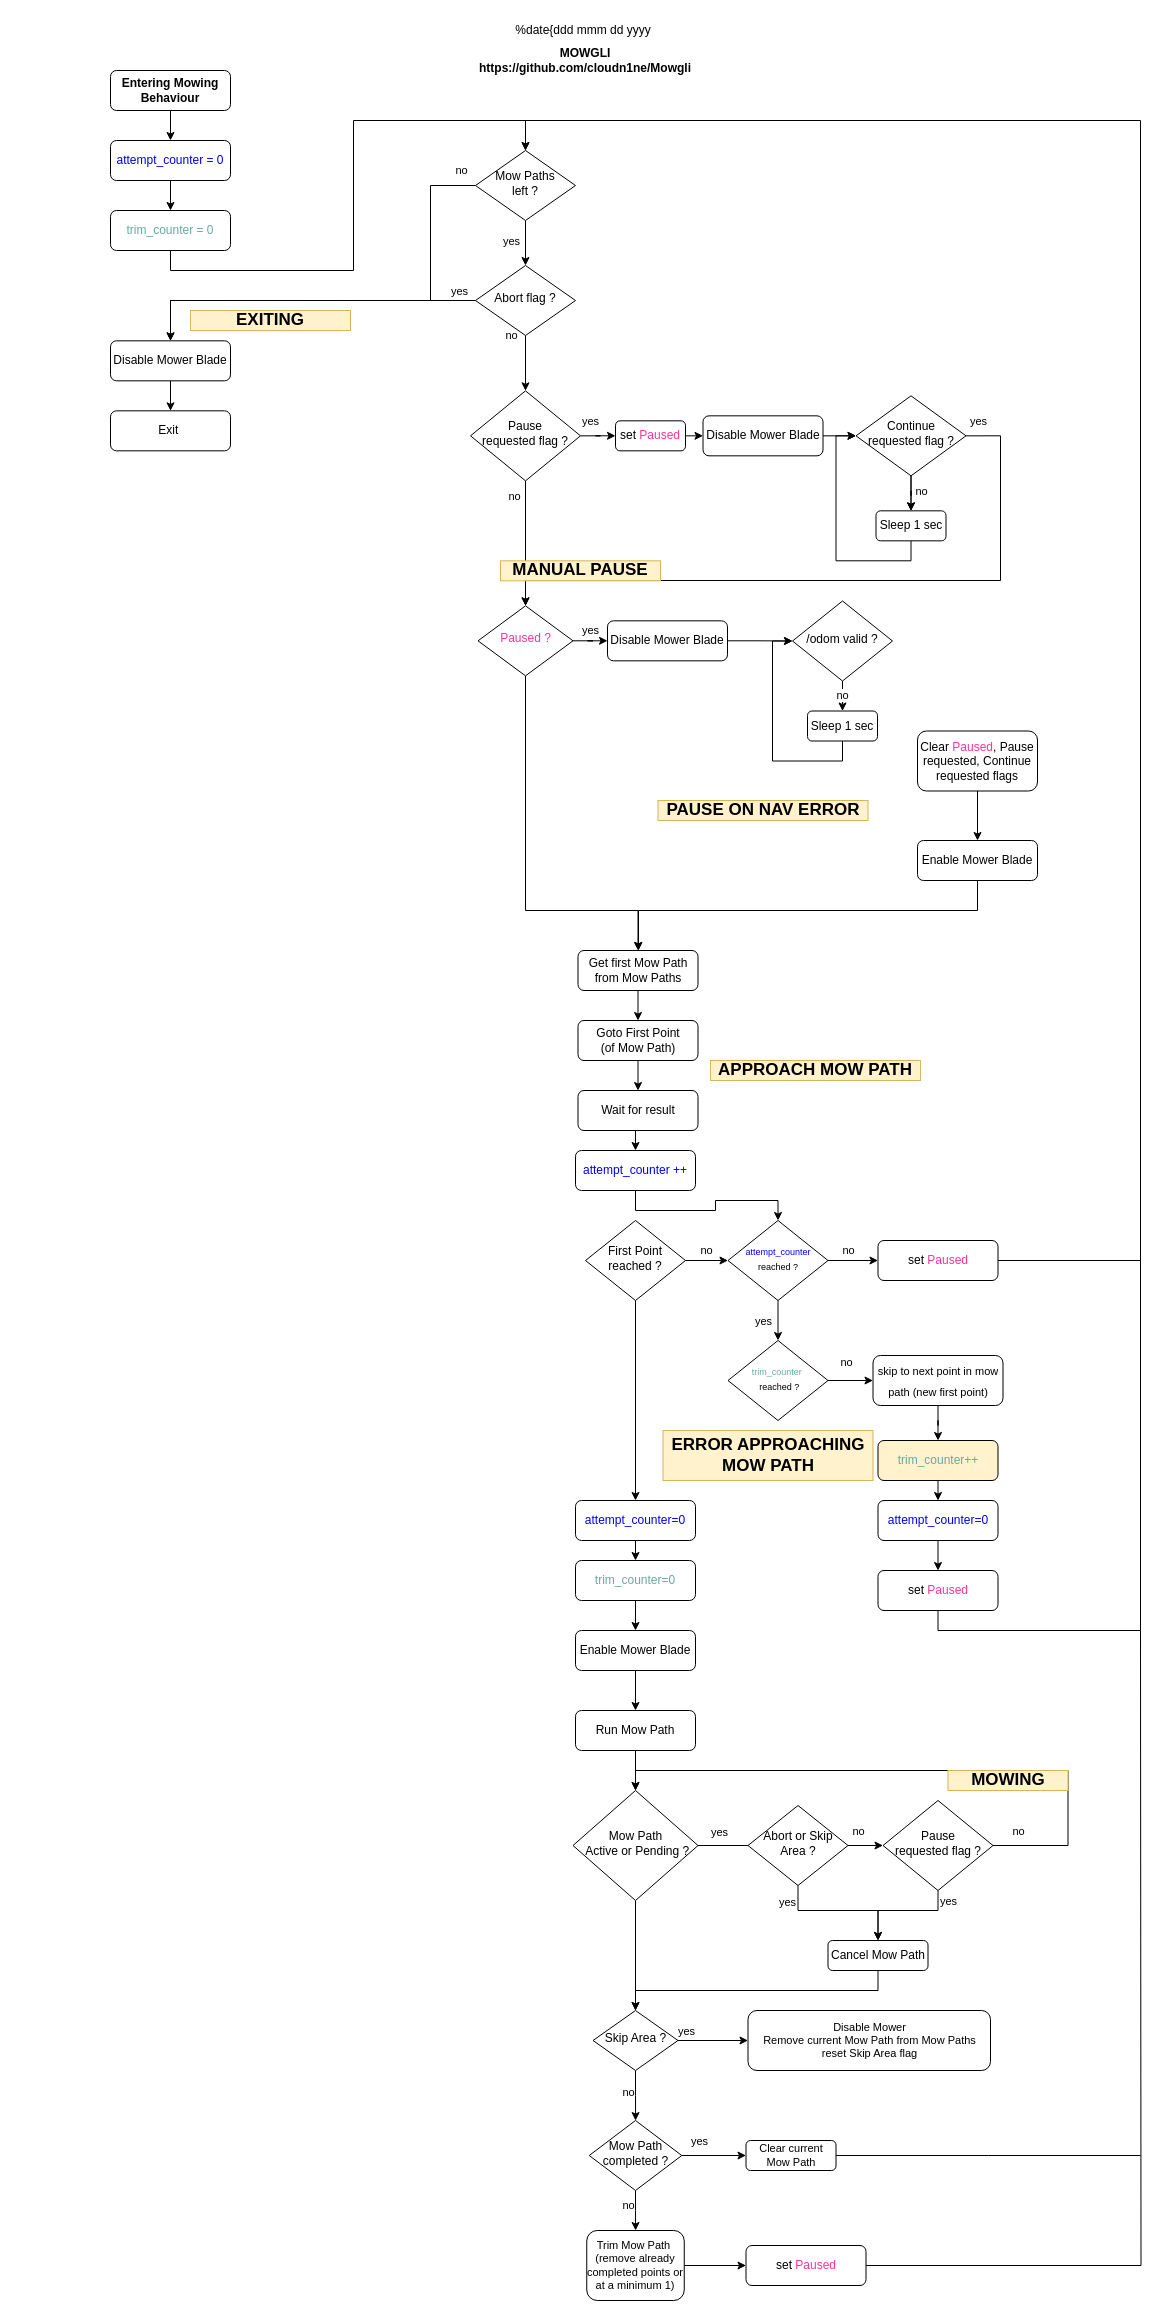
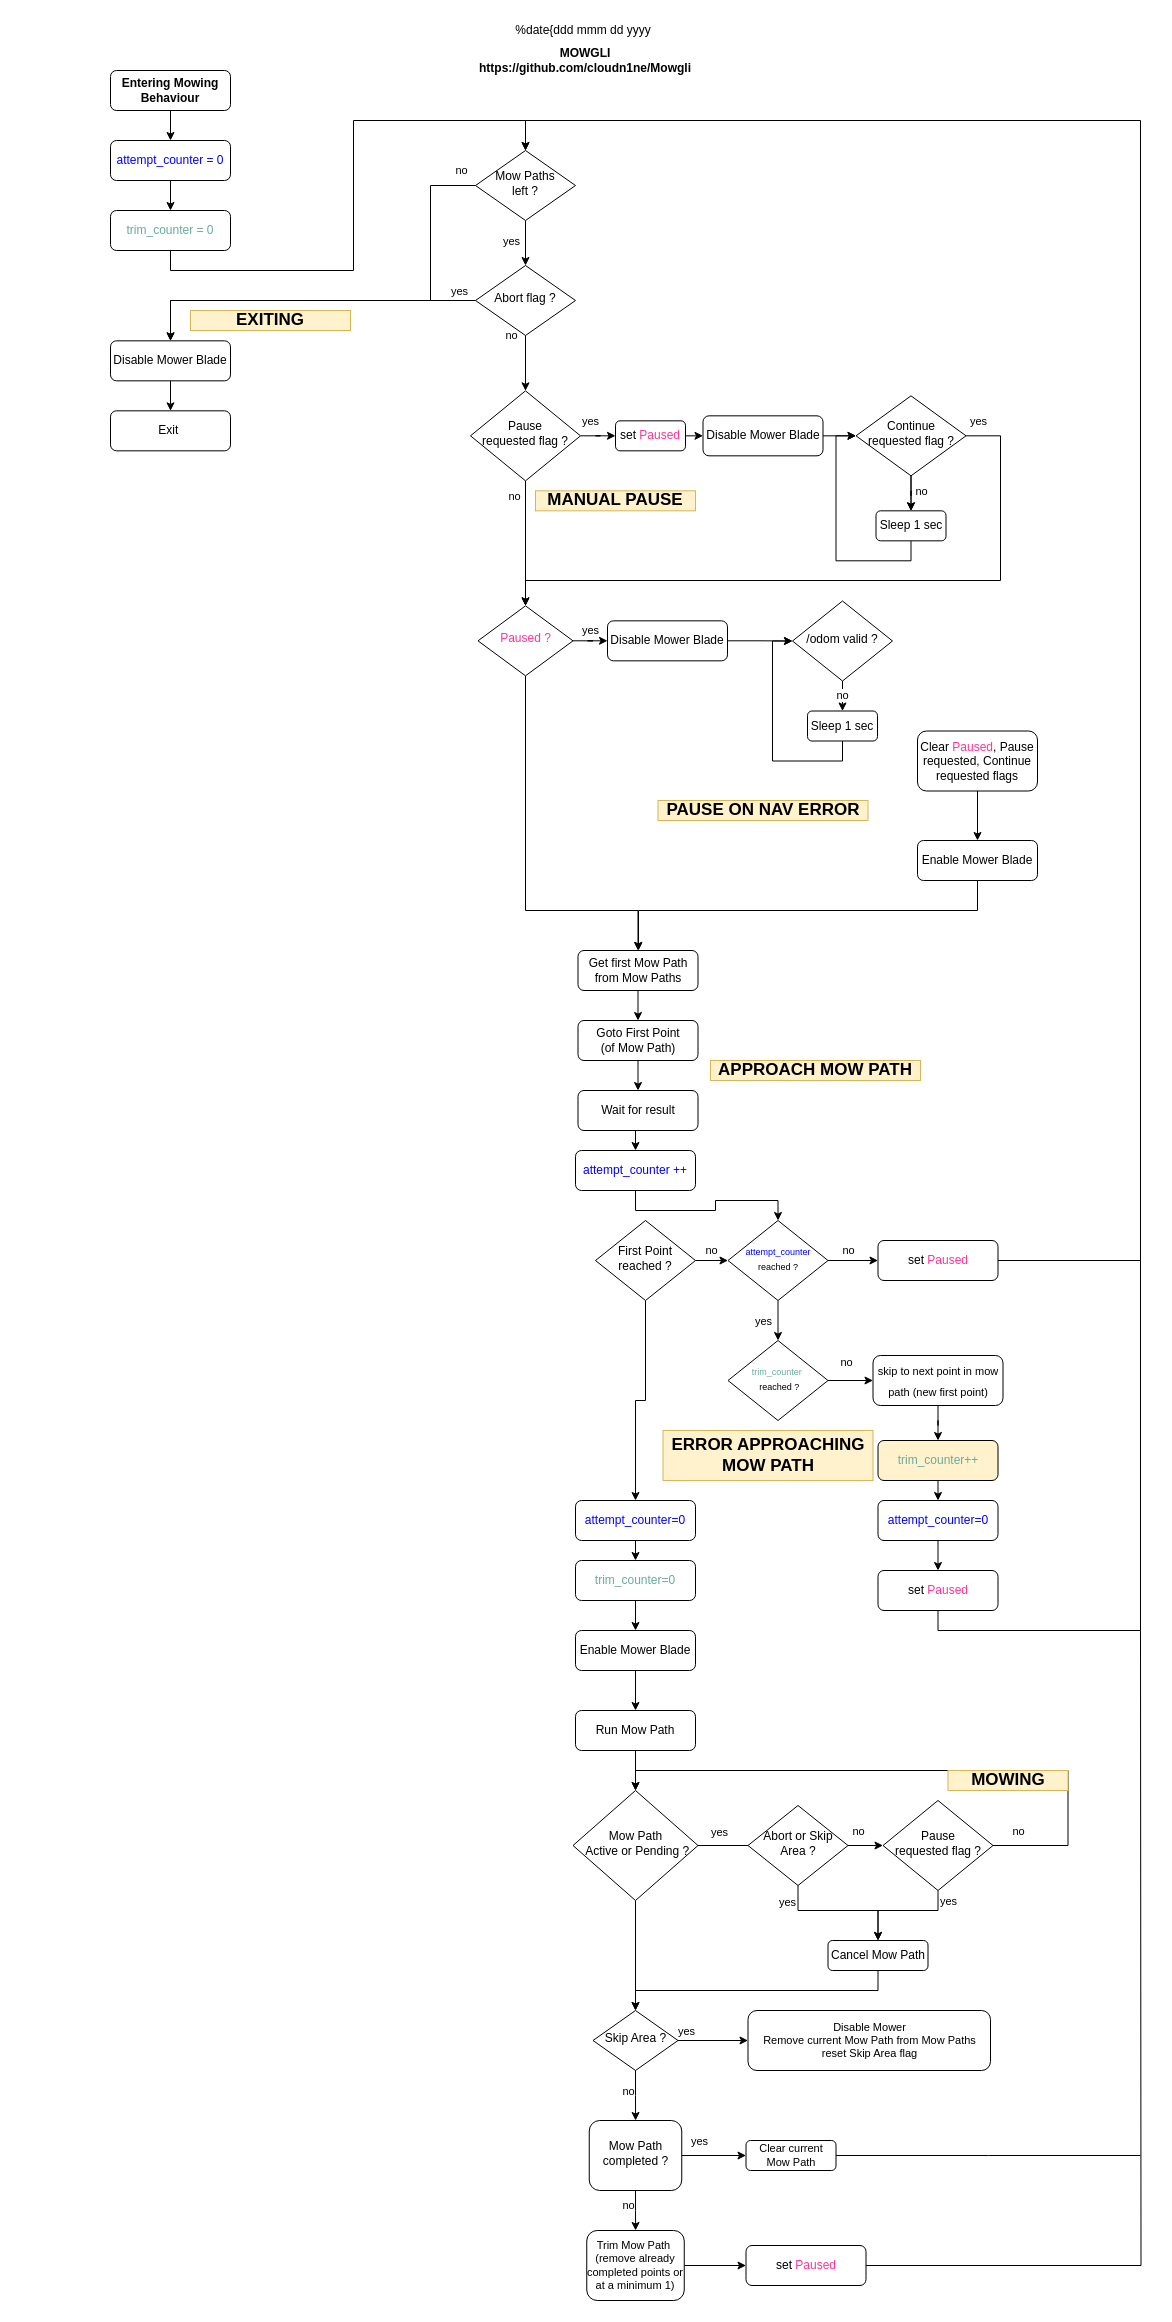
- <mxCell id="40" value="MANUAL PAUSE" style="text;html=1;strokeColor=#d6b656;fillColor=#fff2cc;align=center;verticalAlign=middle;whiteSpace=wrap;rounded=0;fontSize=17;fontStyle=1" parent="1" vertex="1"><mxGeometry x="500" y="560.33" width="160" height="20" as="geometry" /></mxCell>
+ <mxCell id="40" value="MANUAL PAUSE" style="text;html=1;strokeColor=#d6b656;fillColor=#fff2cc;align=center;verticalAlign=middle;whiteSpace=wrap;rounded=0;fontSize=17;fontStyle=1" parent="1" vertex="1"><mxGeometry x="535" y="490.33" width="160" height="20" as="geometry" /></mxCell>
- <mxCell id="20" value="First Point reached ?" style="rhombus;whiteSpace=wrap;html=1;shadow=0;fontFamily=Helvetica;fontSize=12;align=center;strokeWidth=1;spacing=6;spacingTop=-4;" parent="1" vertex="1"><mxGeometry x="585" y="1220" width="100" height="80" as="geometry" /></mxCell>
+ <mxCell id="20" value="First Point reached ?" style="rhombus;whiteSpace=wrap;html=1;shadow=0;fontFamily=Helvetica;fontSize=12;align=center;strokeWidth=1;spacing=6;spacingTop=-4;" parent="1" vertex="1"><mxGeometry x="595" y="1220" width="100" height="80" as="geometry" /></mxCell>
- <mxCell id="95" value="Mow Path completed ?" style="rhombus;whiteSpace=wrap;html=1;shadow=0;fontFamily=Helvetica;fontSize=12;align=center;strokeWidth=1;spacing=6;spacingTop=-4;" parent="1" vertex="1"><mxGeometry x="588.75" y="2120" width="92.5" height="70" as="geometry" /></mxCell>
+ <mxCell id="95" value="Mow Path completed ?" style="whiteSpace=wrap;html=1;shadow=0;fontFamily=Helvetica;fontSize=12;align=center;strokeWidth=1;spacing=6;spacingTop=-4;rounded=1;" parent="1" vertex="1"><mxGeometry x="588.75" y="2120" width="92.5" height="70" as="geometry" /></mxCell>
